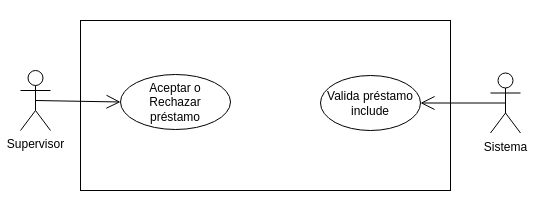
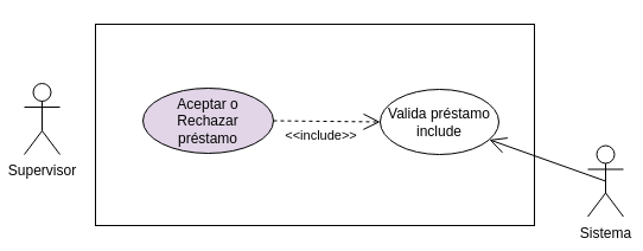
- <mxCell id="5" value="" style="endArrow=open;endFill=1;endSize=12;html=1;rounded=0;exitX=0.5;exitY=0.5;exitDx=0;exitDy=0;exitPerimeter=0;entryX=0;entryY=0.5;entryDx=0;entryDy=0;" parent="1" source="2" target="4" edge="1"><mxGeometry width="160" relative="1" as="geometry"><mxPoint x="210" y="200" as="sourcePoint" /><mxPoint x="370" y="200" as="targetPoint" /></mxGeometry></mxCell>
- <mxCell id="4" value="Aceptar o &lt;br&gt;Rechazar &lt;br&gt;préstamo" style="ellipse;whiteSpace=wrap;html=1;" parent="1" vertex="1"><mxGeometry x="120" y="74" width="110" height="55" as="geometry" /></mxCell>
+ <mxCell id="4" value="Aceptar o &lt;br&gt;Rechazar &lt;br&gt;préstamo" style="ellipse;whiteSpace=wrap;html=1;fillColor=#e1d5e7;" parent="1" vertex="1"><mxGeometry x="120" y="74" width="110" height="55" as="geometry" /></mxCell>
+ <mxCell id="7" value="&amp;lt;&amp;lt;include&amp;gt;&amp;gt;" style="endArrow=open;endSize=12;dashed=1;html=1;rounded=0;startArrow=none;startFill=0;entryX=0;entryY=0.5;entryDx=0;entryDy=0;exitX=1;exitY=0.5;exitDx=0;exitDy=0;" parent="1" source="4" target="6" edge="1"><mxGeometry x="-0.109" y="-12" width="160" relative="1" as="geometry"><mxPoint x="210" y="200" as="sourcePoint" /><mxPoint x="370" y="200" as="targetPoint" /><mxPoint as="offset" /></mxGeometry></mxCell>
- <mxCell id="9" value="Sistema" style="shape=umlActor;verticalLabelPosition=bottom;verticalAlign=top;html=1;" parent="1" vertex="1"><mxGeometry x="490" y="72.5" width="30" height="60" as="geometry" /></mxCell>
+ <mxCell id="9" value="Sistema" style="shape=umlActor;verticalLabelPosition=bottom;verticalAlign=top;html=1;" parent="1" vertex="1"><mxGeometry x="495" y="122.5" width="30" height="60" as="geometry" /></mxCell>
